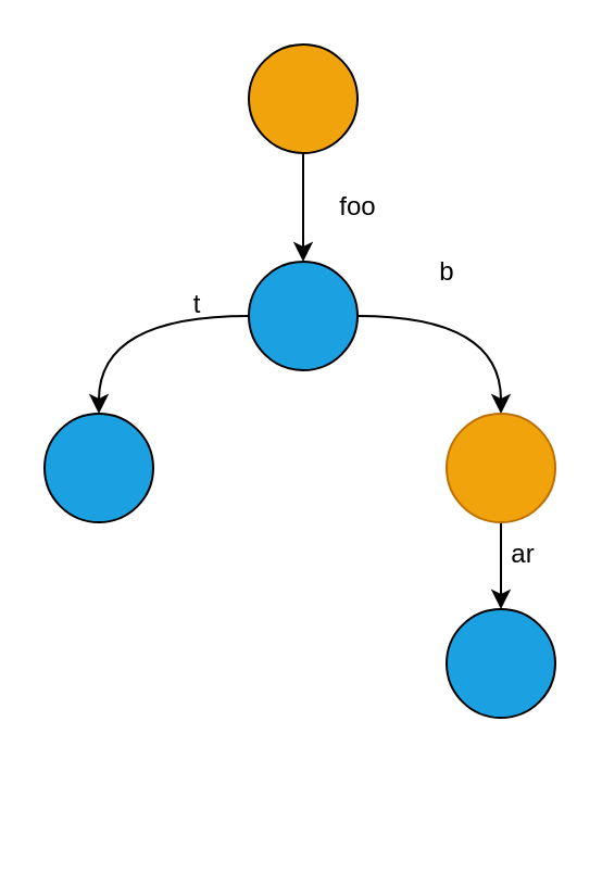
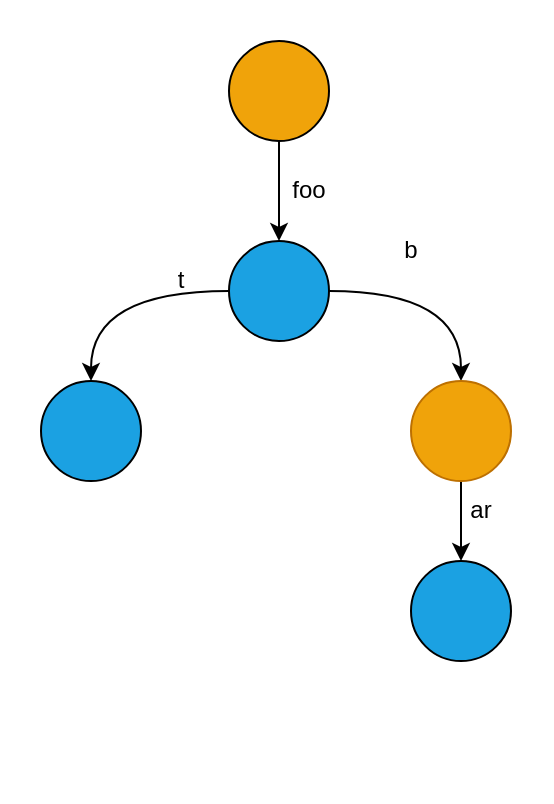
- <mxCell id="11" value="foo" style="text;html=1;align=center;verticalAlign=middle;resizable=0;points=[];autosize=1;strokeColor=none;fillColor=none;fontColor=#000000;" vertex="1" parent="1"><mxGeometry x="144" y="80" width="40" height="30" as="geometry" /></mxCell>
+ <mxCell id="11" value="foo" style="text;html=1;align=center;verticalAlign=middle;resizable=0;points=[];autosize=1;strokeColor=none;fillColor=none;fontColor=#000000;" vertex="1" parent="1"><mxGeometry x="134" y="80" width="40" height="30" as="geometry" /></mxCell>
